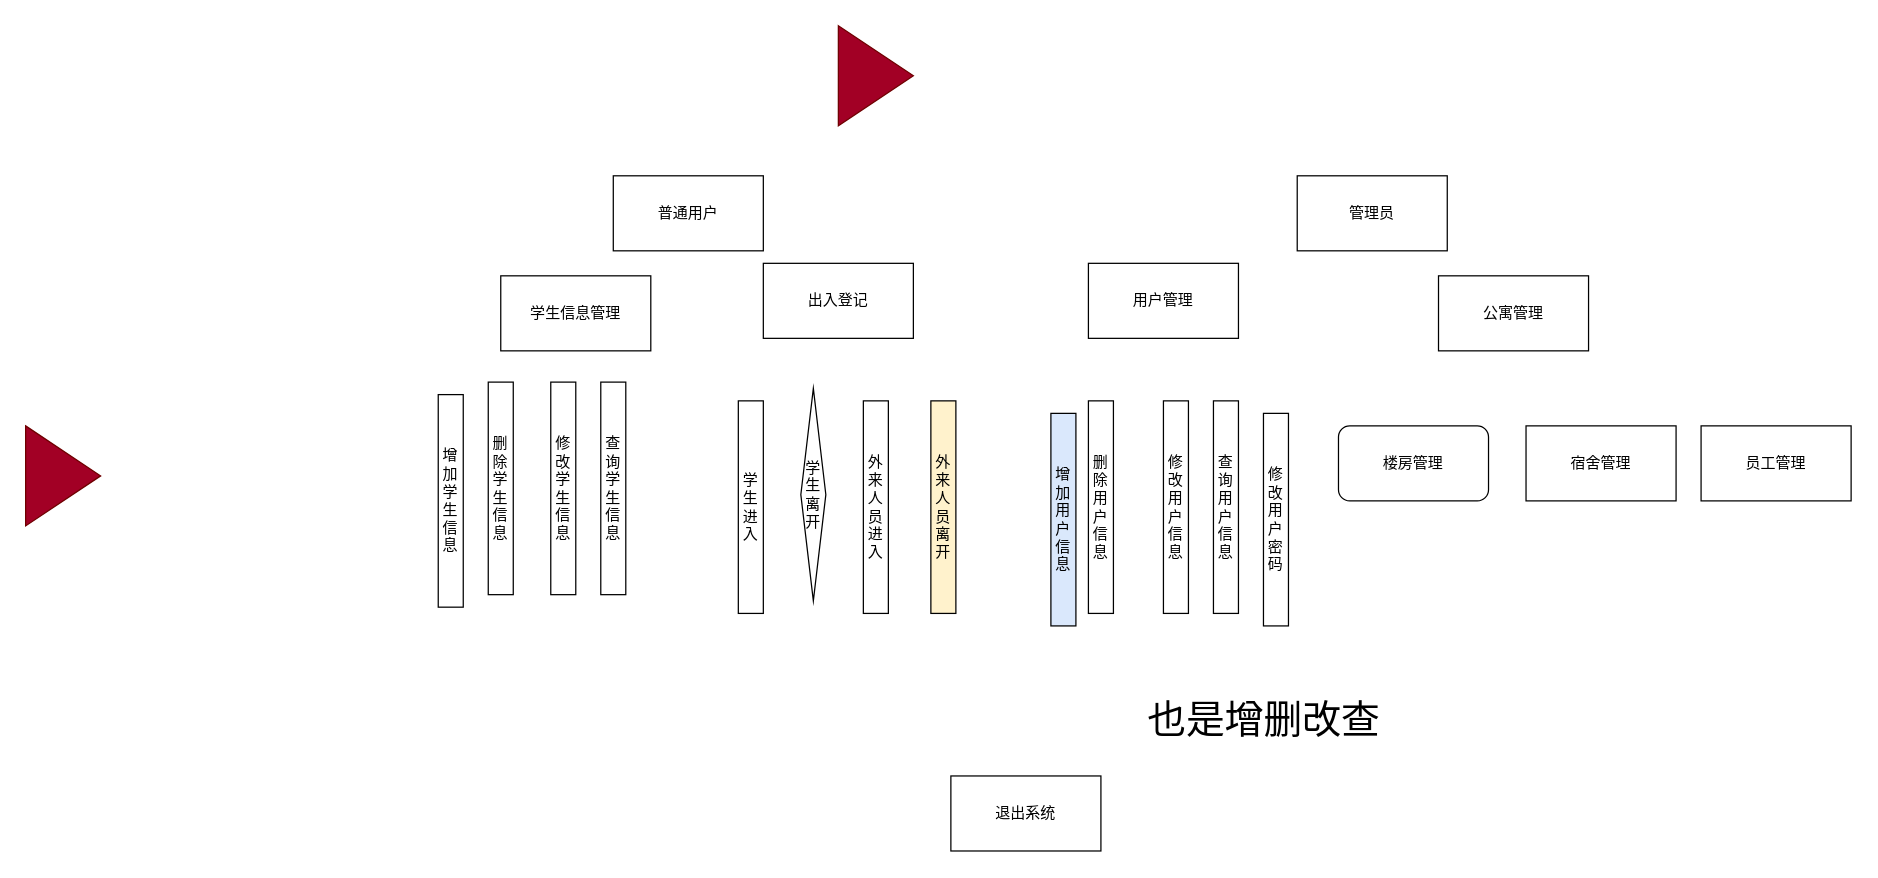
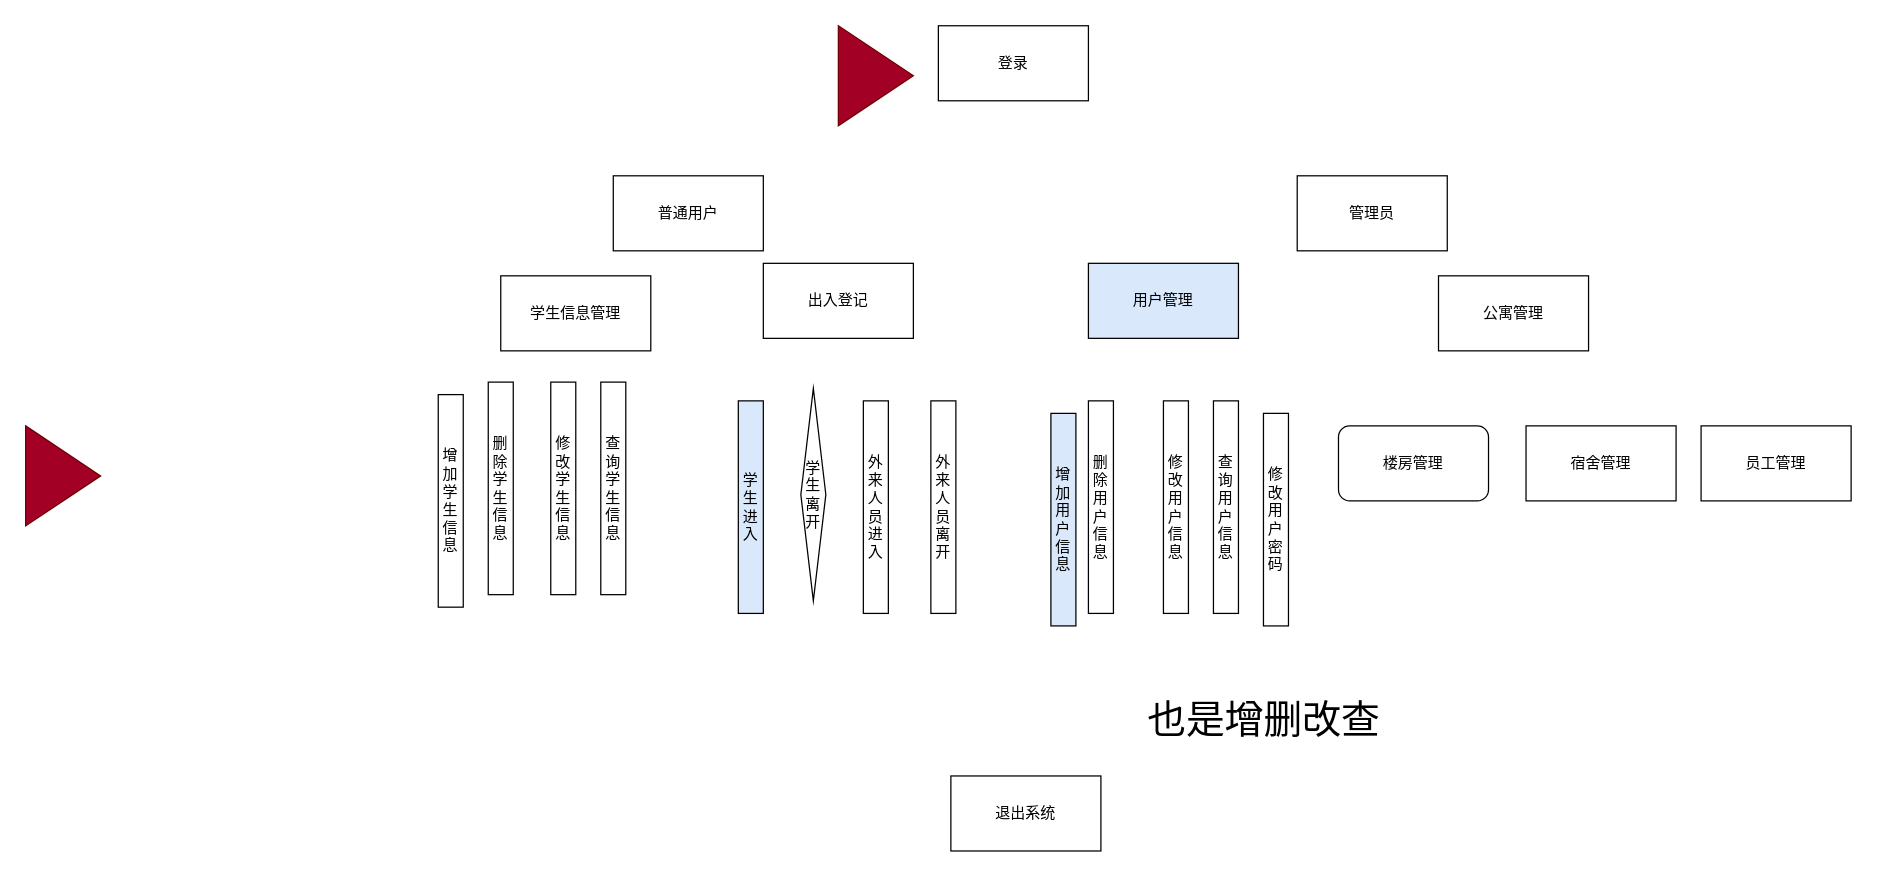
+ <mxCell id="3" value="登录" style="whiteSpace=wrap;html=1;" parent="1" vertex="1"><mxGeometry x="750" y="20" width="120" height="60" as="geometry" /></mxCell>
- <mxCell id="15" value="用户管理" style="whiteSpace=wrap;html=1;" parent="1" vertex="1"><mxGeometry x="870" y="210" width="120" height="60" as="geometry" /></mxCell>
+ <mxCell id="15" value="用户管理" style="whiteSpace=wrap;html=1;fillColor=#dae8fc;" parent="1" vertex="1"><mxGeometry x="870" y="210" width="120" height="60" as="geometry" /></mxCell>
- <mxCell id="10" value="学生进入" style="whiteSpace=wrap;html=1;" parent="1" vertex="1"><mxGeometry x="590" y="320" width="20" height="170" as="geometry" /></mxCell>
+ <mxCell id="10" value="学生进入" style="whiteSpace=wrap;html=1;fillColor=#dae8fc;" parent="1" vertex="1"><mxGeometry x="590" y="320" width="20" height="170" as="geometry" /></mxCell>
- <mxCell id="7" value="外来人员离开" style="whiteSpace=wrap;html=1;fillColor=#fff2cc;" parent="1" vertex="1"><mxGeometry x="744" y="320" width="20" height="170" as="geometry" /></mxCell>
+ <mxCell id="7" value="外来人员离开" style="whiteSpace=wrap;html=1;" parent="1" vertex="1"><mxGeometry x="744" y="320" width="20" height="170" as="geometry" /></mxCell>
